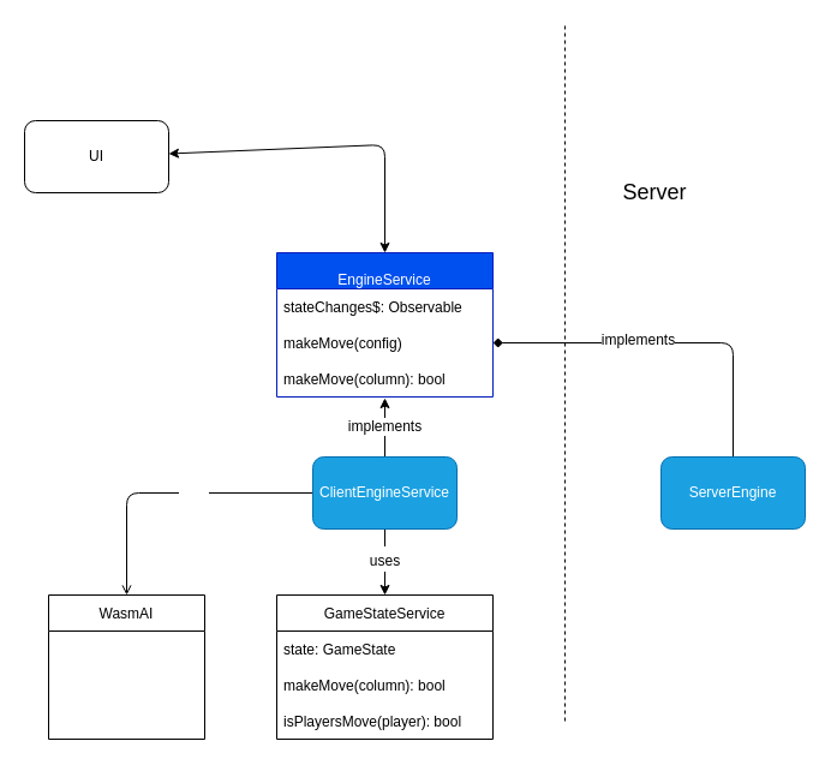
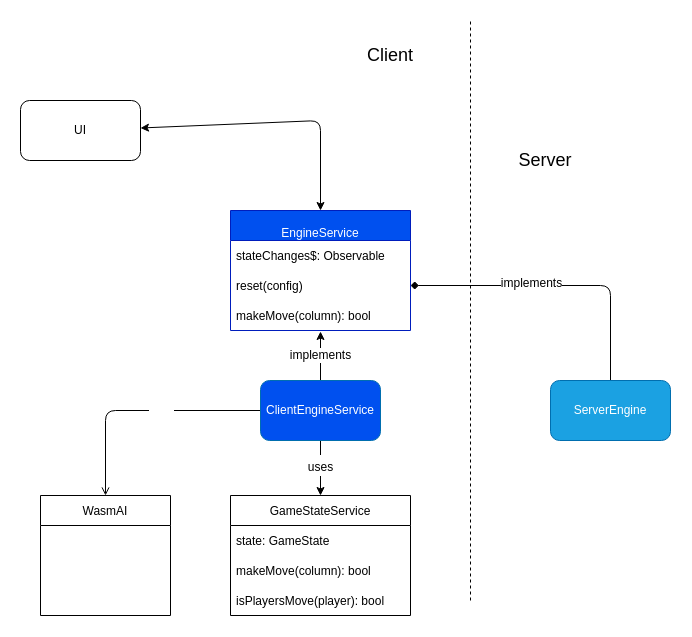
+ <mxCell id="3" value="&lt;font style=&quot;font-size: 18px&quot;&gt;Client&lt;/font&gt;" style="text;html=1;strokeColor=none;fillColor=none;align=center;verticalAlign=middle;whiteSpace=wrap;rounded=0;" parent="1" vertex="1"><mxGeometry x="360" y="40" width="60" height="30" as="geometry" /></mxCell>
- <mxCell id="17" value="makeMove(config)" style="text;strokeColor=none;fillColor=none;align=left;verticalAlign=middle;spacingLeft=4;spacingRight=4;overflow=hidden;points=[[0,0.5],[1,0.5]];portConstraint=eastwest;rotatable=0;fontSize=12;" parent="15" vertex="1"><mxGeometry y="60" width="180" height="30" as="geometry" /></mxCell>
+ <mxCell id="17" value="reset(config)" style="text;strokeColor=none;fillColor=none;align=left;verticalAlign=middle;spacingLeft=4;spacingRight=4;overflow=hidden;points=[[0,0.5],[1,0.5]];portConstraint=eastwest;rotatable=0;fontSize=12;" parent="15" vertex="1"><mxGeometry y="60" width="180" height="30" as="geometry" /></mxCell>
- <mxCell id="22" value="ClientEngineService" style="rounded=1;whiteSpace=wrap;html=1;fillColor=#1ba1e2;fontColor=#ffffff;strokeColor=#006EAF;" parent="1" vertex="1"><mxGeometry x="260" y="380" width="120" height="60" as="geometry" /></mxCell>
+ <mxCell id="22" value="ClientEngineService" style="rounded=1;whiteSpace=wrap;html=1;fillColor=#0050ef;fontColor=#ffffff;strokeColor=#006EAF;" parent="1" vertex="1"><mxGeometry x="260" y="380" width="120" height="60" as="geometry" /></mxCell>
